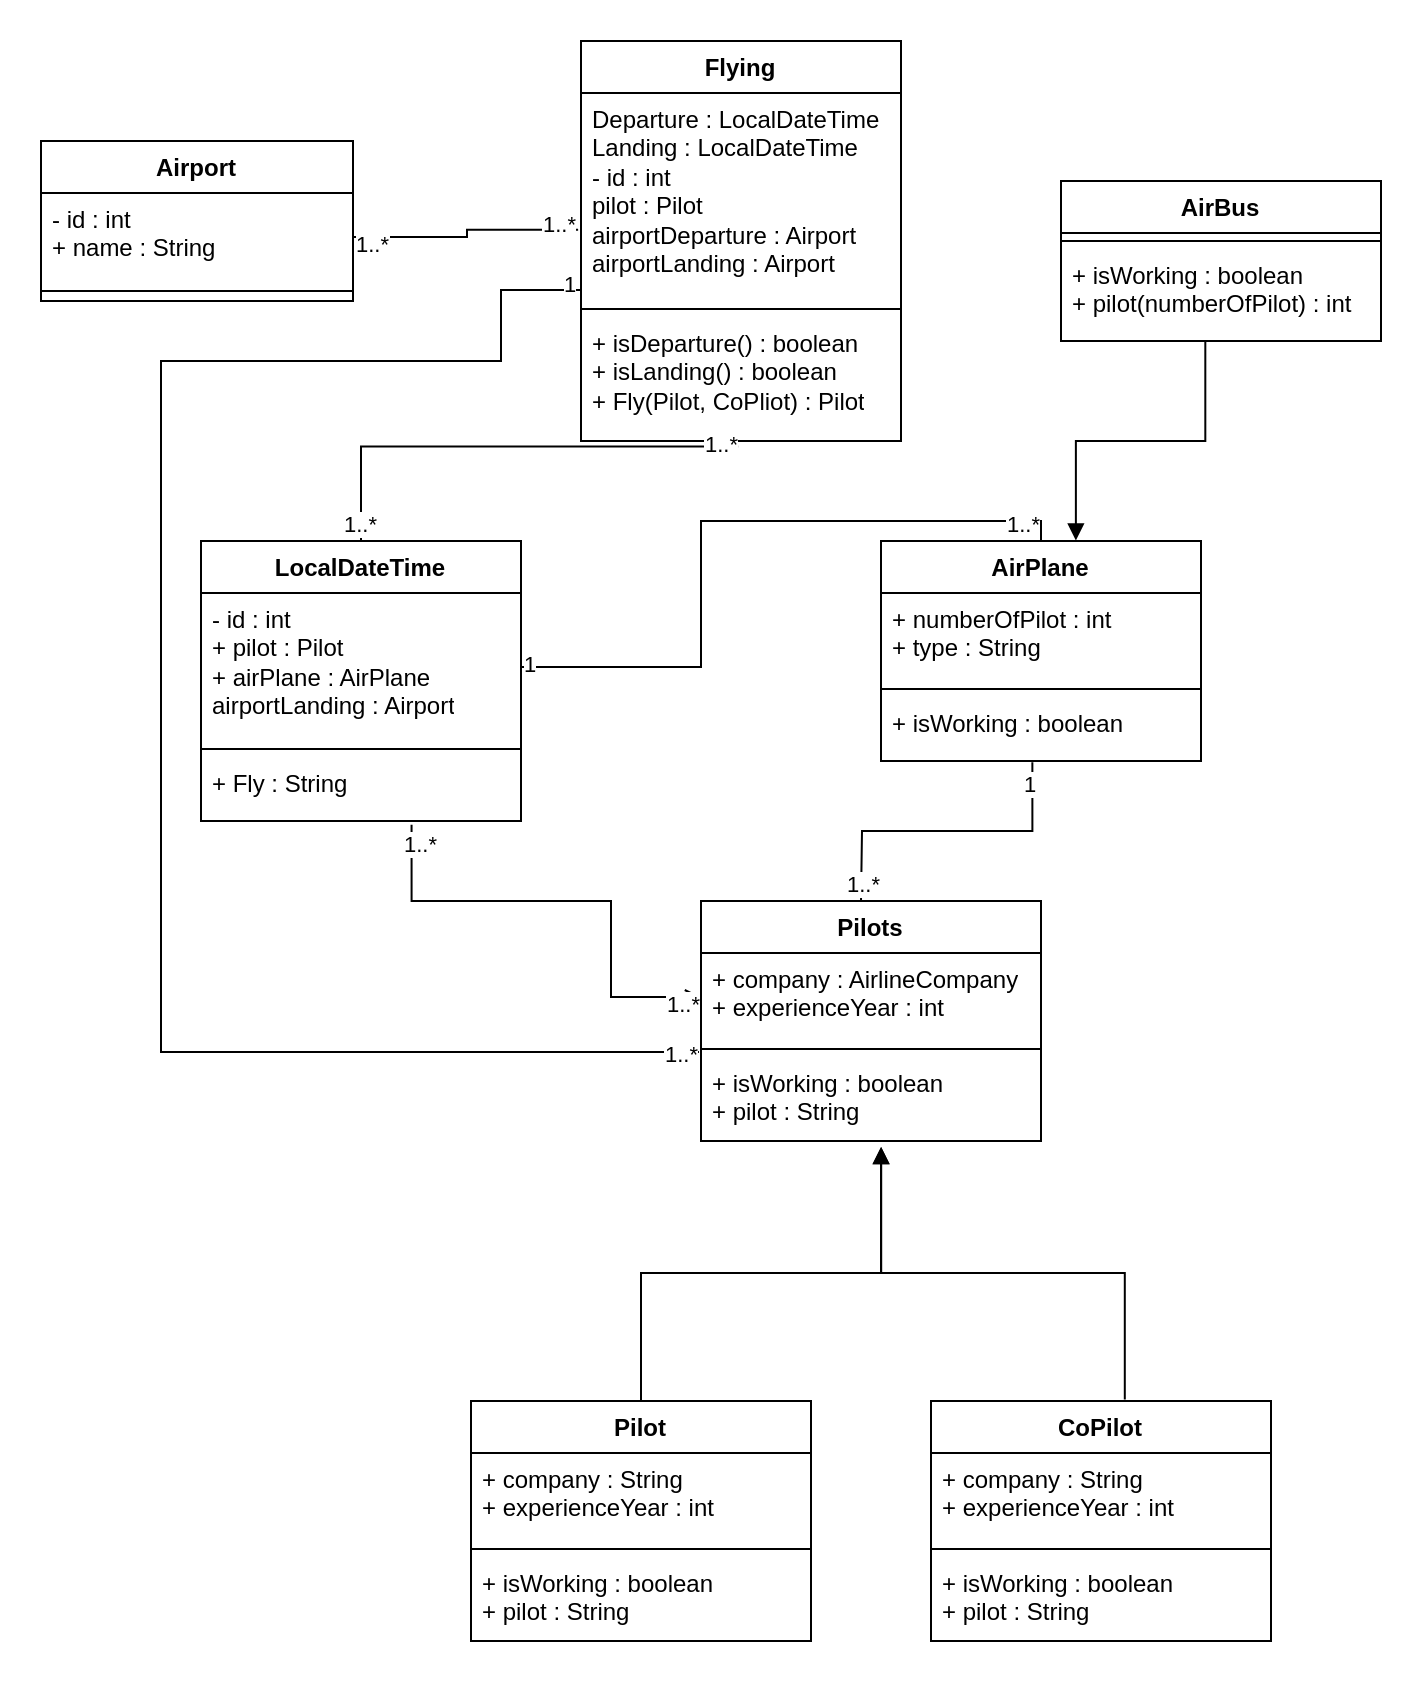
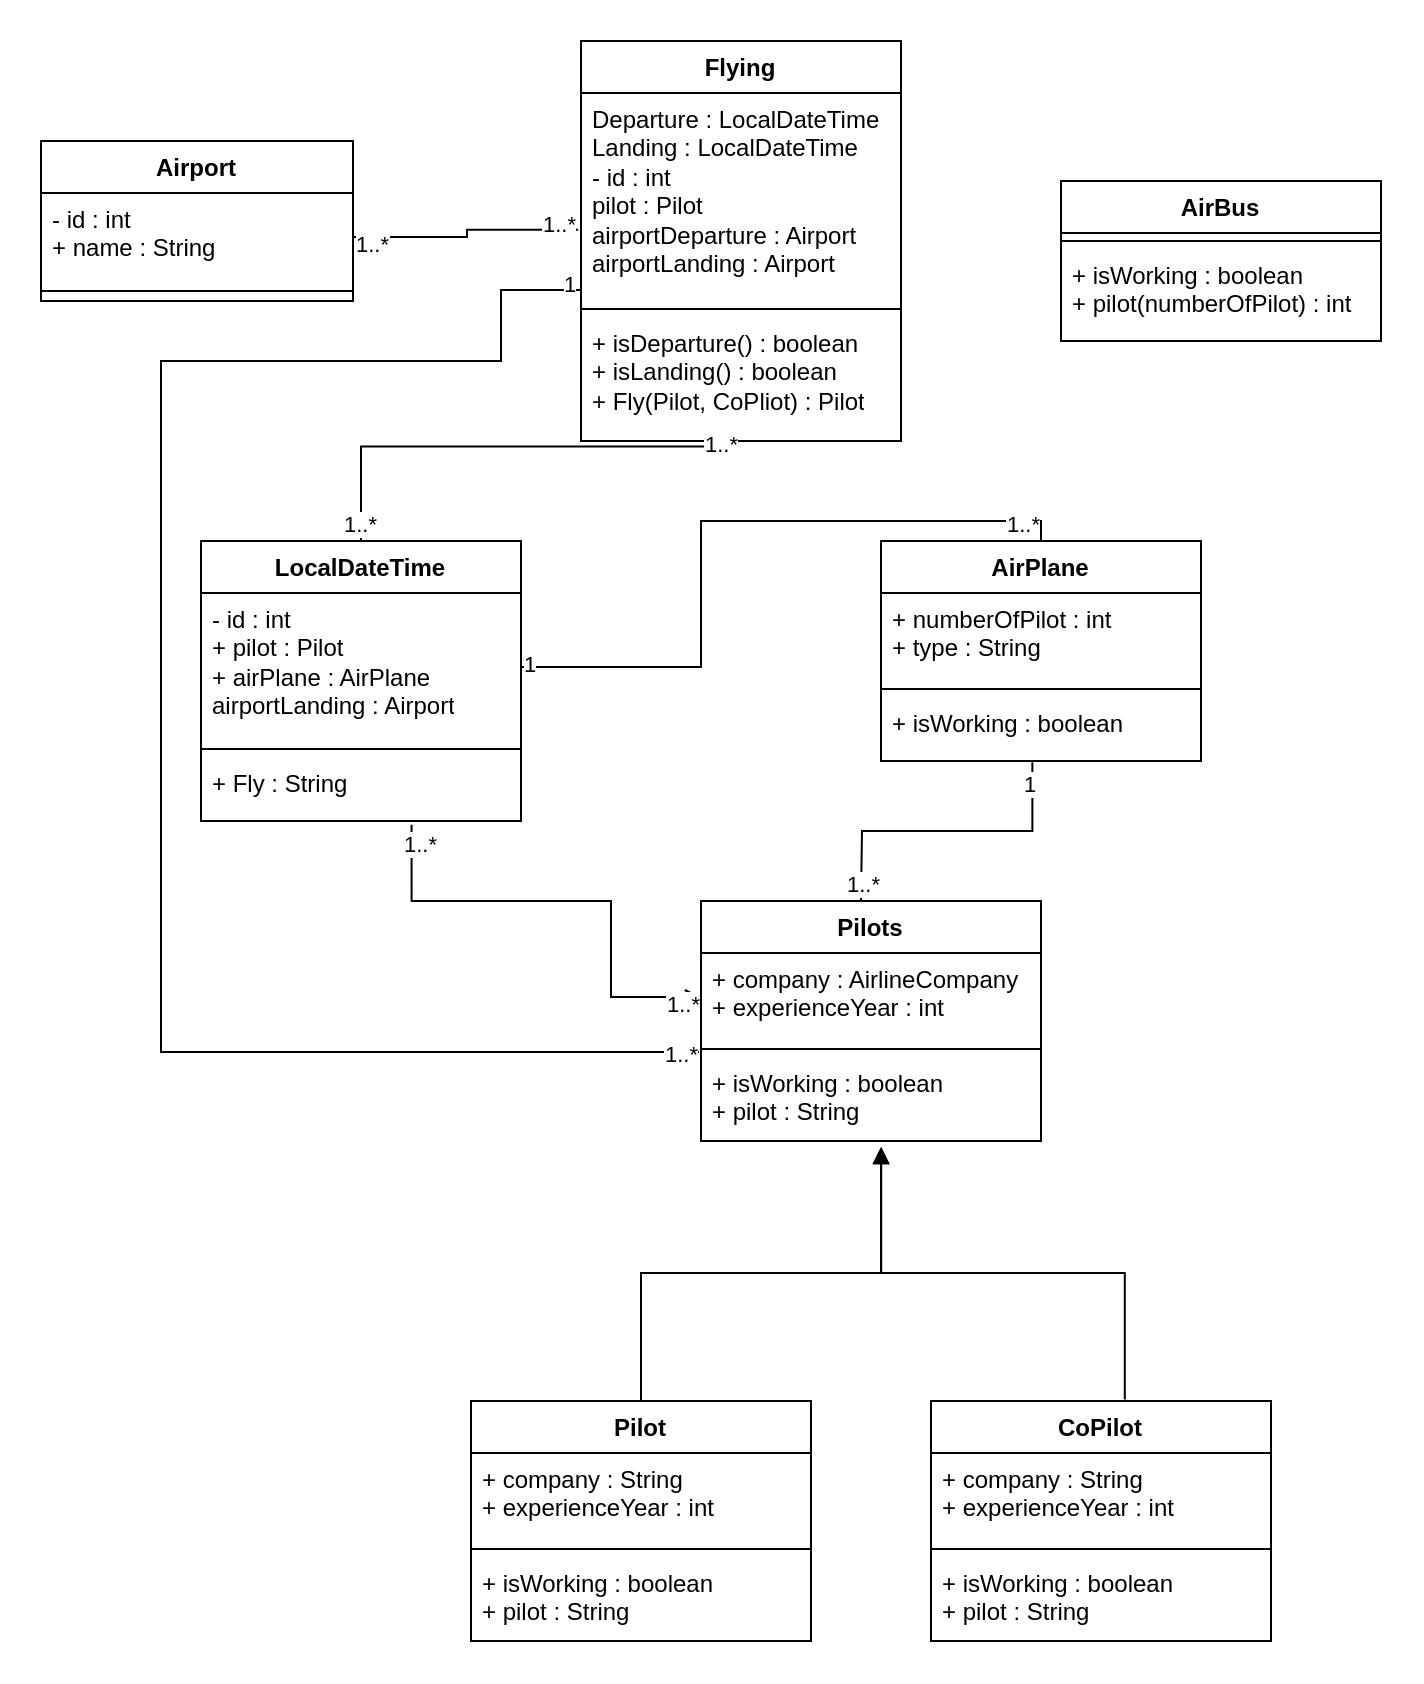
- <mxCell id="41" value="" style="html=1;verticalAlign=bottom;endArrow=block;edgeStyle=elbowEdgeStyle;elbow=vertical;curved=0;rounded=0;exitX=0.451;exitY=1.006;exitDx=0;exitDy=0;exitPerimeter=0;entryX=0.609;entryY=-0.002;entryDx=0;entryDy=0;entryPerimeter=0;" edge="1" parent="1" source="19" target="13"><mxGeometry width="80" relative="1" as="geometry"><mxPoint x="380" y="260" as="sourcePoint" /><mxPoint x="460" y="260" as="targetPoint" /></mxGeometry></mxCell>
